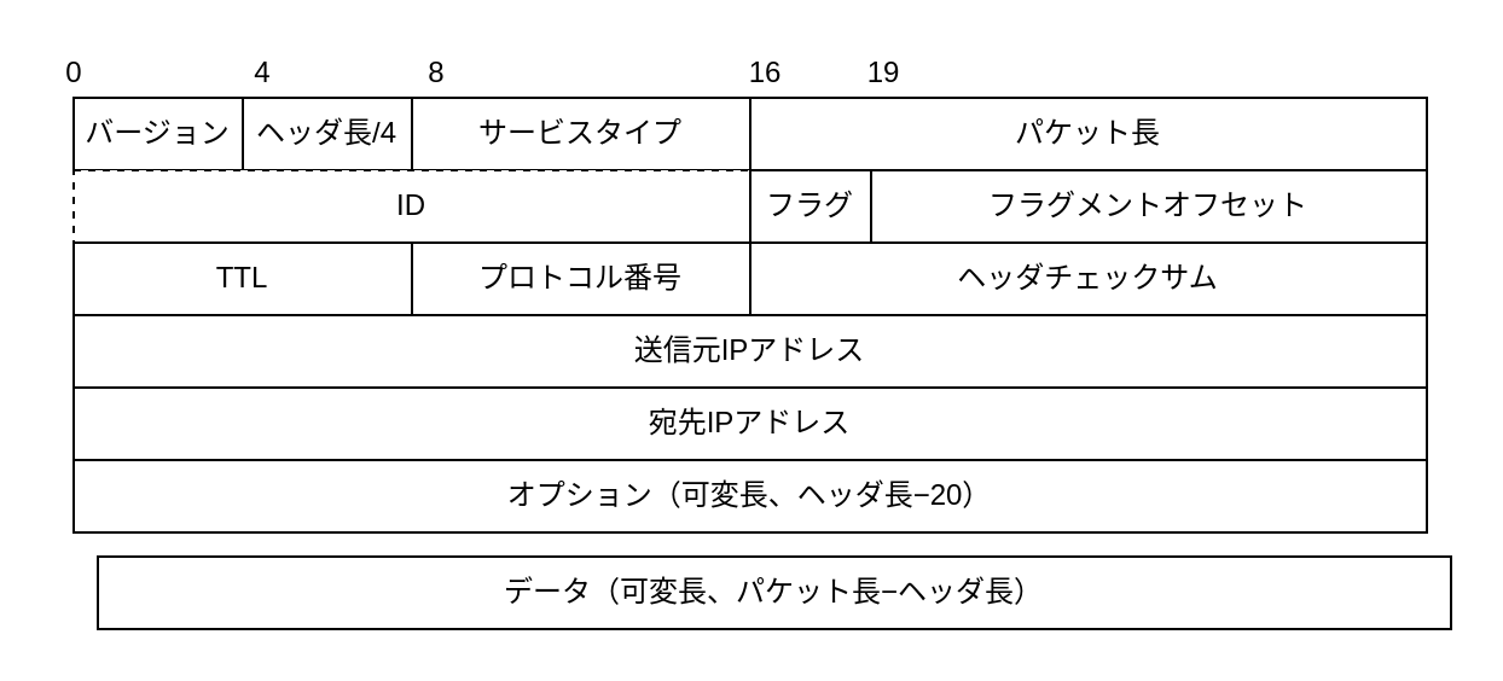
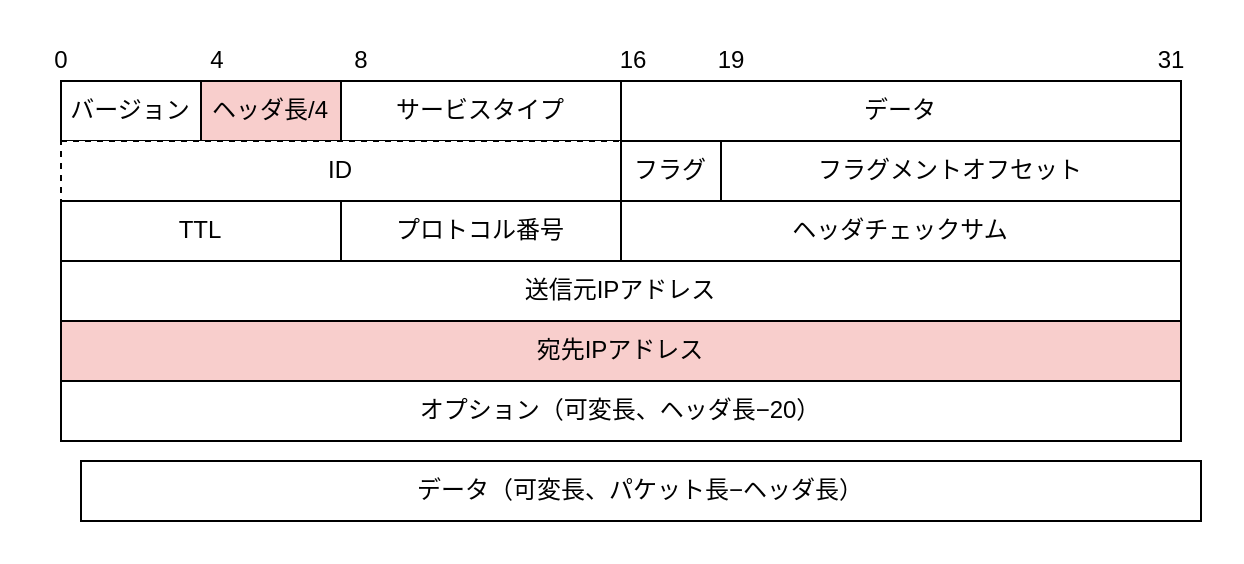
+ <mxCell id="19" value="31" style="text;html=1;align=center;verticalAlign=middle;resizable=0;points=[];autosize=1;" vertex="1" parent="1"><mxGeometry x="570" y="20" width="30" height="20" as="geometry" /></mxCell>
- <mxCell id="3" value="ヘッダ長/4" style="rounded=0;whiteSpace=wrap;html=1;" vertex="1" parent="1"><mxGeometry x="100" y="40" width="70" height="30" as="geometry" /></mxCell>
+ <mxCell id="3" value="ヘッダ長/4" style="rounded=0;whiteSpace=wrap;html=1;fillColor=#f8cecc;" vertex="1" parent="1"><mxGeometry x="100" y="40" width="70" height="30" as="geometry" /></mxCell>
- <mxCell id="5" value="パケット長" style="rounded=0;whiteSpace=wrap;html=1;" vertex="1" parent="1"><mxGeometry x="310" y="40" width="280" height="30" as="geometry" /></mxCell>
+ <mxCell id="5" value="データ" style="rounded=0;whiteSpace=wrap;html=1;" vertex="1" parent="1"><mxGeometry x="310" y="40" width="280" height="30" as="geometry" /></mxCell>
- <mxCell id="13" value="宛先IPアドレス" style="rounded=0;whiteSpace=wrap;html=1;" vertex="1" parent="1"><mxGeometry x="30" y="160" width="560" height="30" as="geometry" /></mxCell>
+ <mxCell id="13" value="宛先IPアドレス" style="rounded=0;whiteSpace=wrap;html=1;fillColor=#f8cecc;" vertex="1" parent="1"><mxGeometry x="30" y="160" width="560" height="30" as="geometry" /></mxCell>
